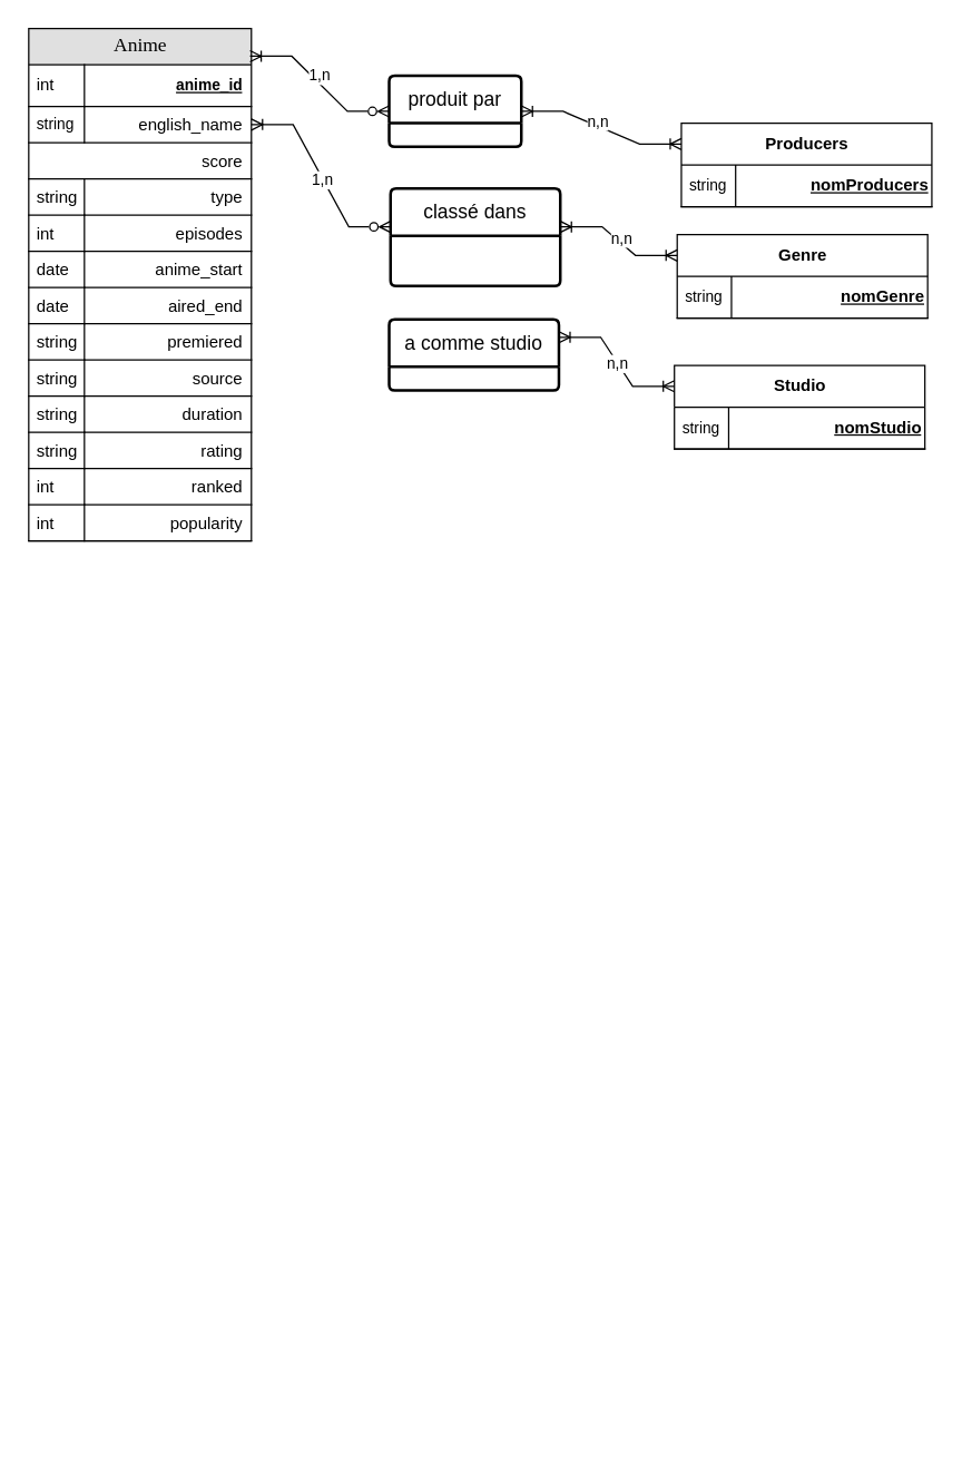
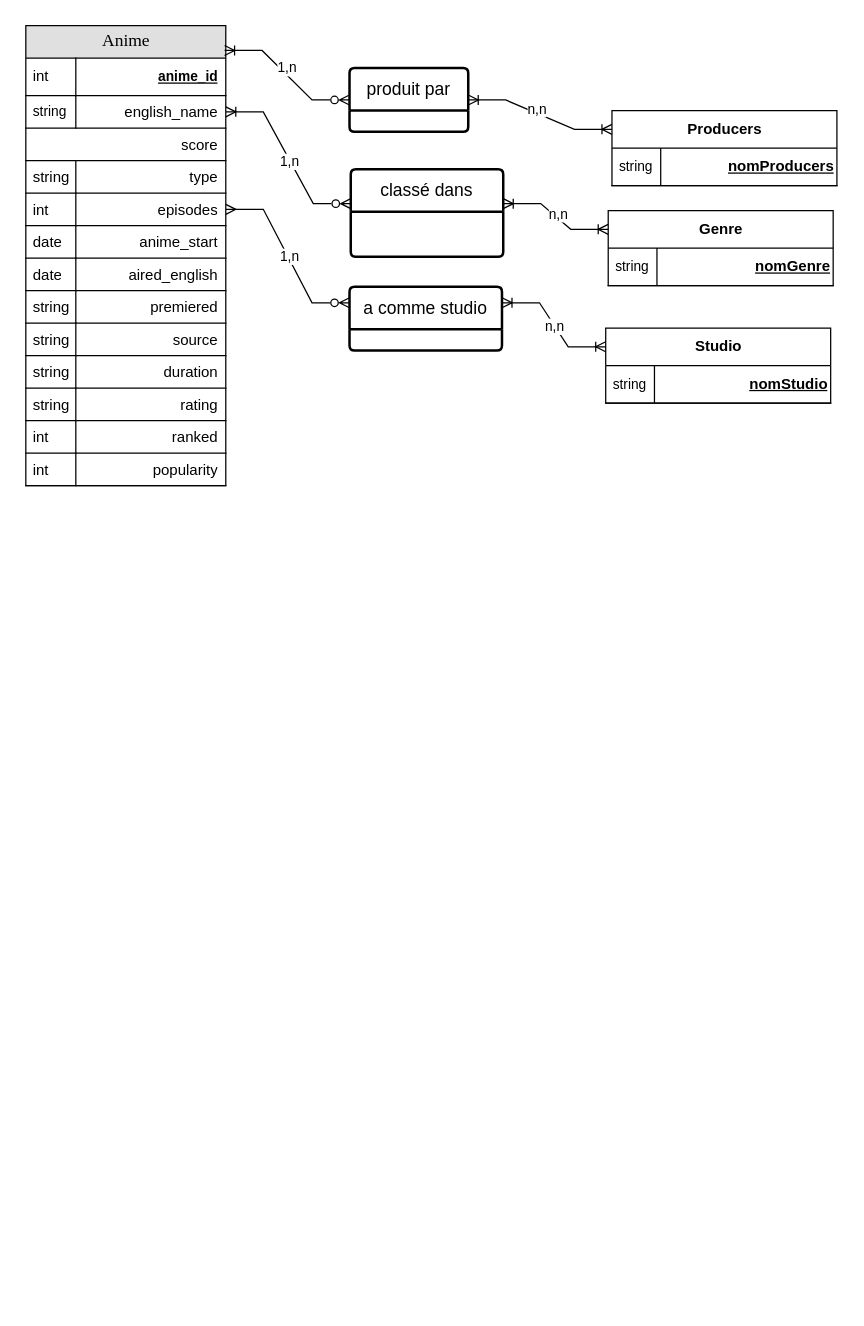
+ <mxCell id="52" value="" style="edgeStyle=entityRelationEdgeStyle;fontSize=12;html=1;endArrow=ERzeroToMany;startArrow=ERmany;rounded=0;exitX=1;exitY=0.5;exitDx=0;exitDy=0;entryX=0;entryY=0.25;entryDx=0;entryDy=0;startFill=0;endFill=0;" parent="1" source="10" target="38" edge="1"><mxGeometry width="100" height="100" relative="1" as="geometry"><mxPoint x="212" y="183" as="sourcePoint" /><mxPoint x="312" y="277" as="targetPoint" /><Array as="points"><mxPoint x="210" y="911" /></Array></mxGeometry></mxCell>
+ <mxCell id="53" value="1,n" style="edgeLabel;html=1;align=center;verticalAlign=middle;resizable=0;points=[];" parent="52" vertex="1" connectable="0"><mxGeometry x="0.005" y="2" relative="1" as="geometry"><mxPoint x="-1" as="offset" /></mxGeometry></mxCell>
- <mxCell id="14" value="aired_end" style="shape=partialRectangle;top=0;left=0;right=0;bottom=1;html=1;align=right;verticalAlign=top;fillColor=none;spacingLeft=34;spacingRight=4;whiteSpace=wrap;overflow=hidden;rotatable=0;points=[[0,0.5],[1,0.5]];portConstraint=eastwest;dropTarget=0;" parent="2" vertex="1"><mxGeometry y="186" width="160" height="26" as="geometry" /></mxCell>
+ <mxCell id="14" value="aired_english" style="shape=partialRectangle;top=0;left=0;right=0;bottom=1;html=1;align=right;verticalAlign=top;fillColor=none;spacingLeft=34;spacingRight=4;whiteSpace=wrap;overflow=hidden;rotatable=0;points=[[0,0.5],[1,0.5]];portConstraint=eastwest;dropTarget=0;" parent="2" vertex="1"><mxGeometry y="186" width="160" height="26" as="geometry" /></mxCell>
